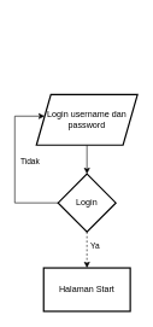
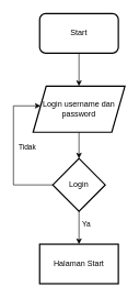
+ <mxCell id="5" value="Start" style="rounded=1;whiteSpace=wrap;html=1;strokeWidth=2;" vertex="1" parent="1"><mxGeometry x="60" y="20" width="120" height="60" as="geometry" /></mxCell>
+ <mxCell id="4" style="edgeStyle=orthogonalEdgeStyle;rounded=0;orthogonalLoop=1;jettySize=auto;html=1;exitX=0.5;exitY=1;exitDx=0;exitDy=0;" edge="1" parent="1" source="5" target="3"><mxGeometry relative="1" as="geometry" /></mxCell>
- <mxCell id="8" value="" style="edgeStyle=orthogonalEdgeStyle;rounded=0;orthogonalLoop=1;jettySize=auto;html=1;dashed=1;" edge="1" parent="1" source="10" target="11"><mxGeometry relative="1" as="geometry" /></mxCell>
+ <mxCell id="8" value="" style="edgeStyle=orthogonalEdgeStyle;rounded=0;orthogonalLoop=1;jettySize=auto;html=1;" edge="1" parent="1" source="10" target="11"><mxGeometry relative="1" as="geometry" /></mxCell>
